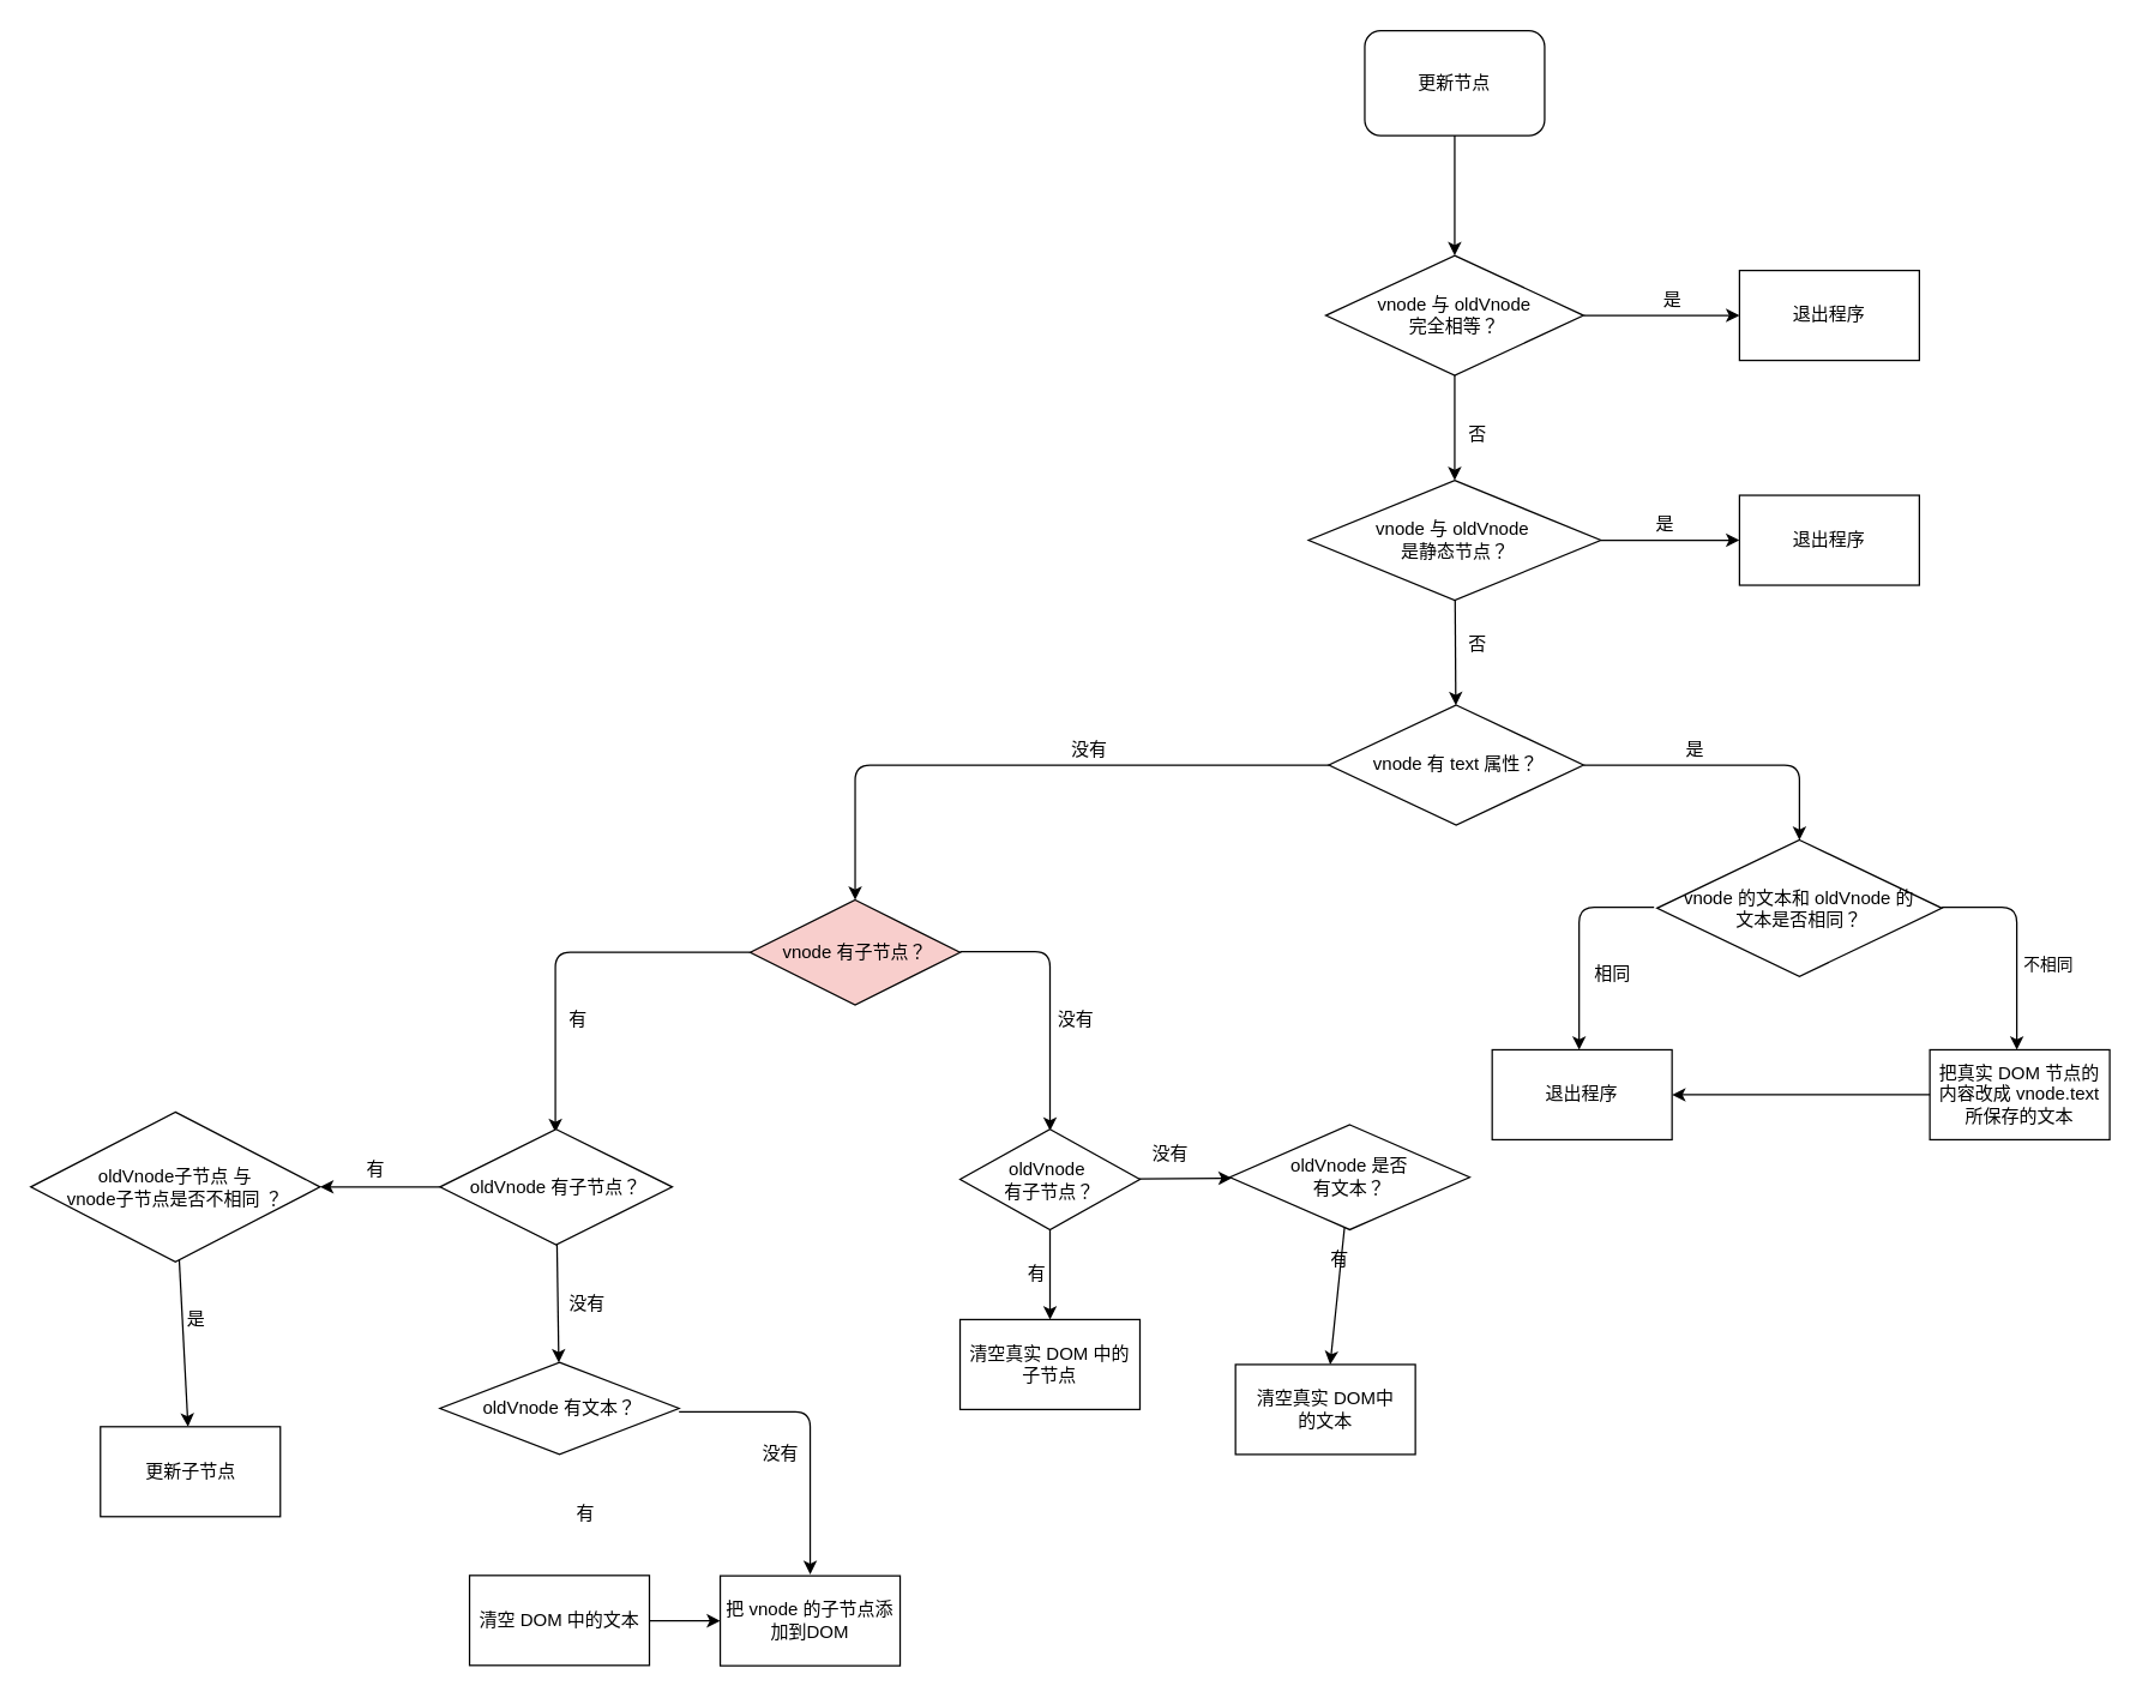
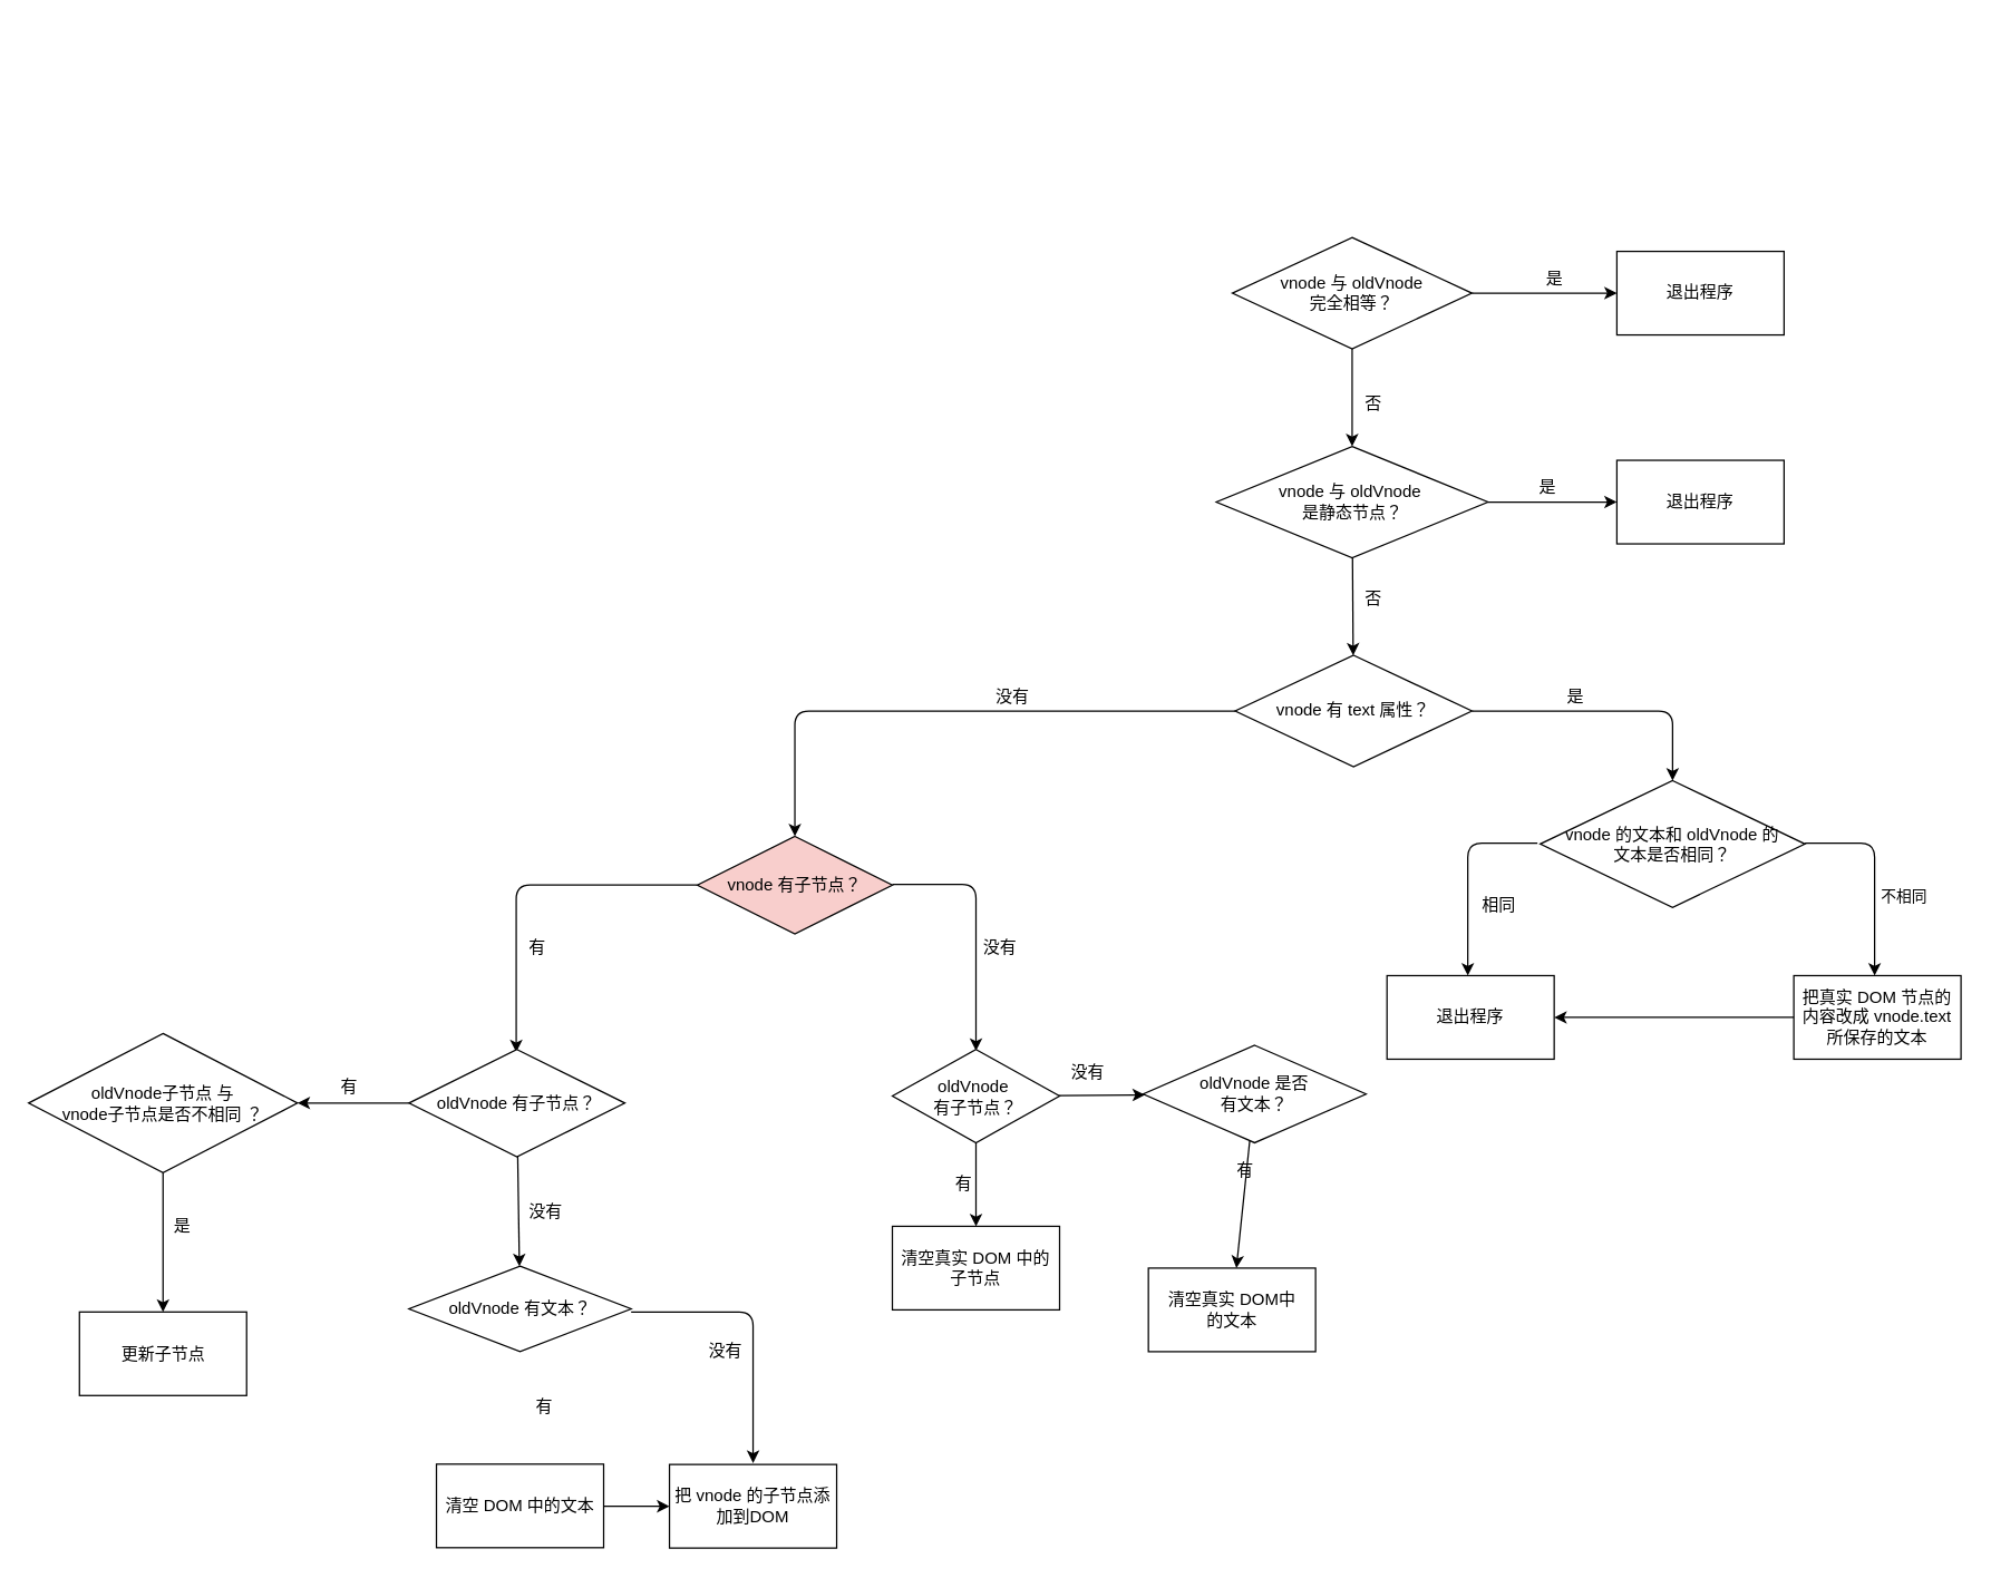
- <mxCell id="3" value="更新节点" style="rounded=1;whiteSpace=wrap;html=1;" vertex="1" parent="1"><mxGeometry x="910" y="20" width="120" height="70" as="geometry" /></mxCell>
- <mxCell id="2" style="edgeStyle=none;html=1;entryX=0.5;entryY=0;entryDx=0;entryDy=0;" edge="1" parent="1" source="3" target="6"><mxGeometry relative="1" as="geometry" /></mxCell>
- <mxCell id="50" value="更新子节点" style="whiteSpace=wrap;html=1;" vertex="1" parent="1"><mxGeometry x="66.5" y="951.5" width="120" height="60" as="geometry" /></mxCell>
+ <mxCell id="50" value="更新子节点" style="whiteSpace=wrap;html=1;" vertex="1" parent="1"><mxGeometry x="56.5" y="941.5" width="120" height="60" as="geometry" /></mxCell>
